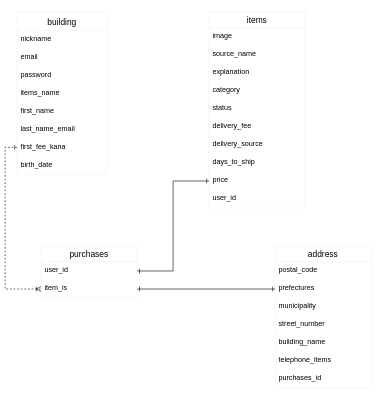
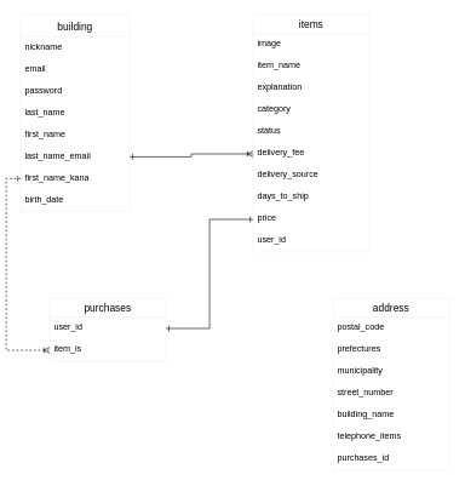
- <mxCell id="13" value="source_name" style="text;strokeColor=none;fillColor=none;spacingLeft=4;spacingRight=4;overflow=hidden;rotatable=0;points=[[0,0.5],[1,0.5]];portConstraint=eastwest;fontSize=12;" parent="11" vertex="1"><mxGeometry y="56" width="160" height="30" as="geometry" /></mxCell>
+ <mxCell id="13" value="item_name" style="text;strokeColor=none;fillColor=none;spacingLeft=4;spacingRight=4;overflow=hidden;rotatable=0;points=[[0,0.5],[1,0.5]];portConstraint=eastwest;fontSize=12;" parent="11" vertex="1"><mxGeometry y="56" width="160" height="30" as="geometry" /></mxCell>
- <mxCell id="6" value="items_name" style="text;strokeColor=none;fillColor=none;spacingLeft=4;spacingRight=4;overflow=hidden;rotatable=0;points=[[0,0.5],[1,0.5]];portConstraint=eastwest;fontSize=12;" parent="2" vertex="1"><mxGeometry y="120" width="150" height="30" as="geometry" /></mxCell>
+ <mxCell id="6" value="last_name" style="text;strokeColor=none;fillColor=none;spacingLeft=4;spacingRight=4;overflow=hidden;rotatable=0;points=[[0,0.5],[1,0.5]];portConstraint=eastwest;fontSize=12;" parent="2" vertex="1"><mxGeometry y="120" width="150" height="30" as="geometry" /></mxCell>
+ <mxCell id="22" style="edgeStyle=orthogonalEdgeStyle;rounded=0;orthogonalLoop=1;jettySize=auto;html=1;exitX=1;exitY=0.5;exitDx=0;exitDy=0;entryX=0;entryY=0.5;entryDx=0;entryDy=0;startArrow=ERone;startFill=0;endArrow=ERoneToMany;endFill=0;" parent="1" source="8" target="17" edge="1"><mxGeometry relative="1" as="geometry"><mxPoint x="330" y="215" as="targetPoint" /></mxGeometry></mxCell>
- <mxCell id="9" value="first_fee_kana" style="text;strokeColor=none;fillColor=none;spacingLeft=4;spacingRight=4;overflow=hidden;rotatable=0;points=[[0,0.5],[1,0.5]];portConstraint=eastwest;fontSize=12;" parent="2" vertex="1"><mxGeometry y="210" width="150" height="30" as="geometry" /></mxCell>
+ <mxCell id="9" value="first_name_kana" style="text;strokeColor=none;fillColor=none;spacingLeft=4;spacingRight=4;overflow=hidden;rotatable=0;points=[[0,0.5],[1,0.5]];portConstraint=eastwest;fontSize=12;" parent="2" vertex="1"><mxGeometry y="210" width="150" height="30" as="geometry" /></mxCell>
- <mxCell id="36" style="edgeStyle=orthogonalEdgeStyle;rounded=0;orthogonalLoop=1;jettySize=auto;html=1;exitX=1;exitY=0.5;exitDx=0;exitDy=0;entryX=0;entryY=0.5;entryDx=0;entryDy=0;startArrow=ERone;startFill=0;endArrow=ERone;endFill=0;" parent="1" source="25" target="30" edge="1"><mxGeometry relative="1" as="geometry" /></mxCell>
